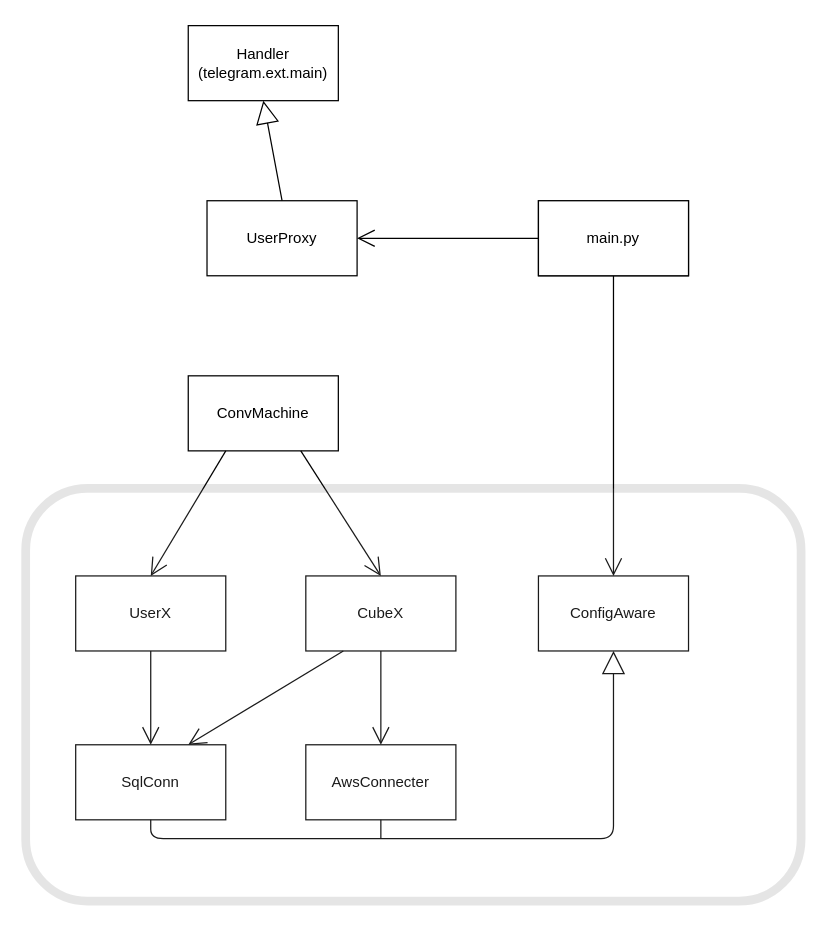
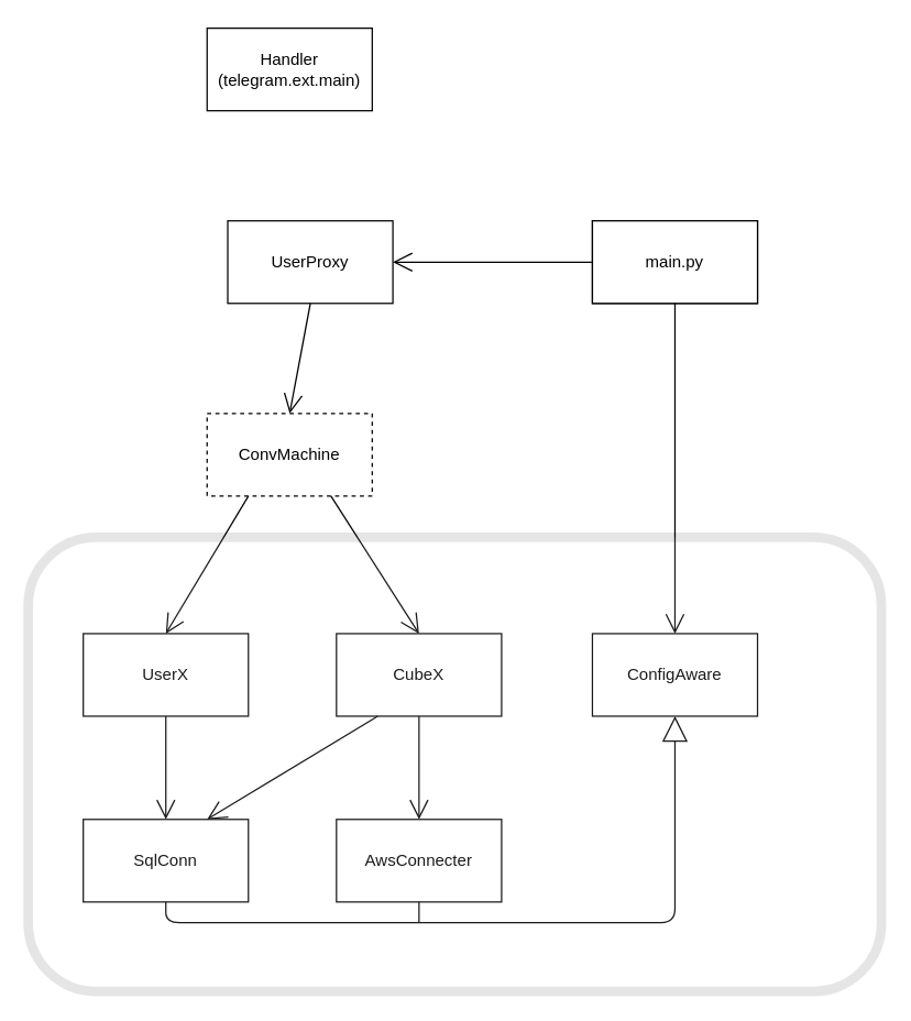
- <mxCell id="11" value="" style="endArrow=block;endSize=16;endFill=0;html=1;exitX=0.5;exitY=0;exitDx=0;exitDy=0;entryX=0.5;entryY=1;entryDx=0;entryDy=0;" edge="1" parent="1" source="5" target="10"><mxGeometry width="160" relative="1" as="geometry"><mxPoint x="377.5" y="210" as="sourcePoint" /><mxPoint x="432.5" y="110" as="targetPoint" /></mxGeometry></mxCell>
+ <mxCell id="14" value="" style="endArrow=open;endFill=1;endSize=12;html=1;entryX=0.5;entryY=0;entryDx=0;entryDy=0;exitX=0.5;exitY=1;exitDx=0;exitDy=0;" edge="1" parent="1" source="5" target="6"><mxGeometry width="160" relative="1" as="geometry"><mxPoint x="360" y="220" as="sourcePoint" /><mxPoint x="190" y="370" as="targetPoint" /></mxGeometry></mxCell>
- <mxCell id="6" value="ConvMachine" style="rounded=0;whiteSpace=wrap;html=1;" vertex="1" parent="1"><mxGeometry x="150" y="300" width="120" height="60" as="geometry" /></mxCell>
+ <mxCell id="6" value="ConvMachine" style="rounded=0;whiteSpace=wrap;html=1;dashed=1;" vertex="1" parent="1"><mxGeometry x="150" y="300" width="120" height="60" as="geometry" /></mxCell>
